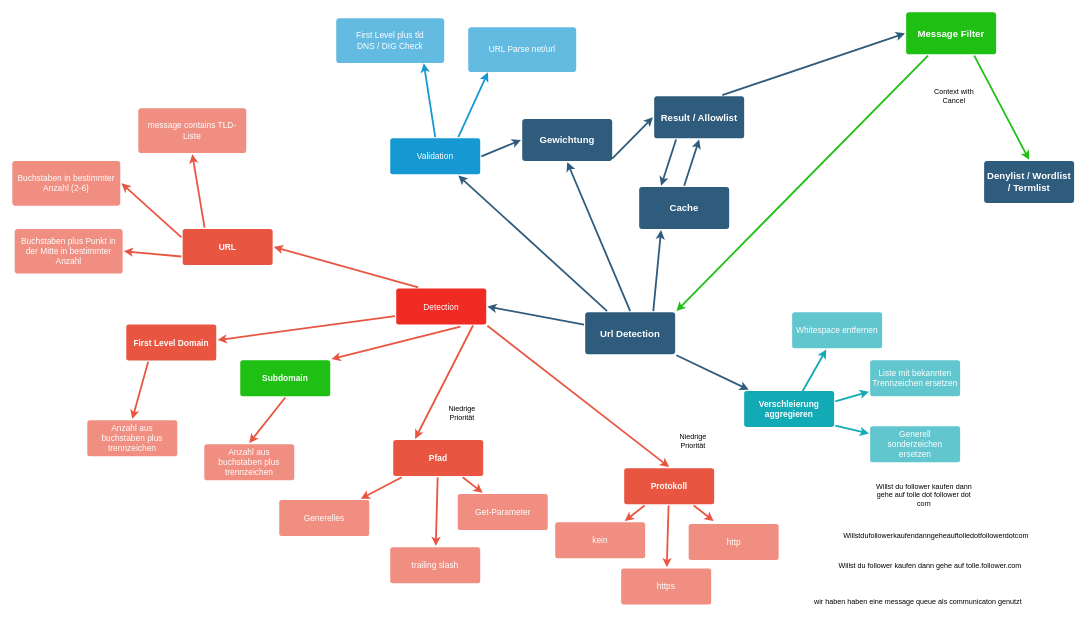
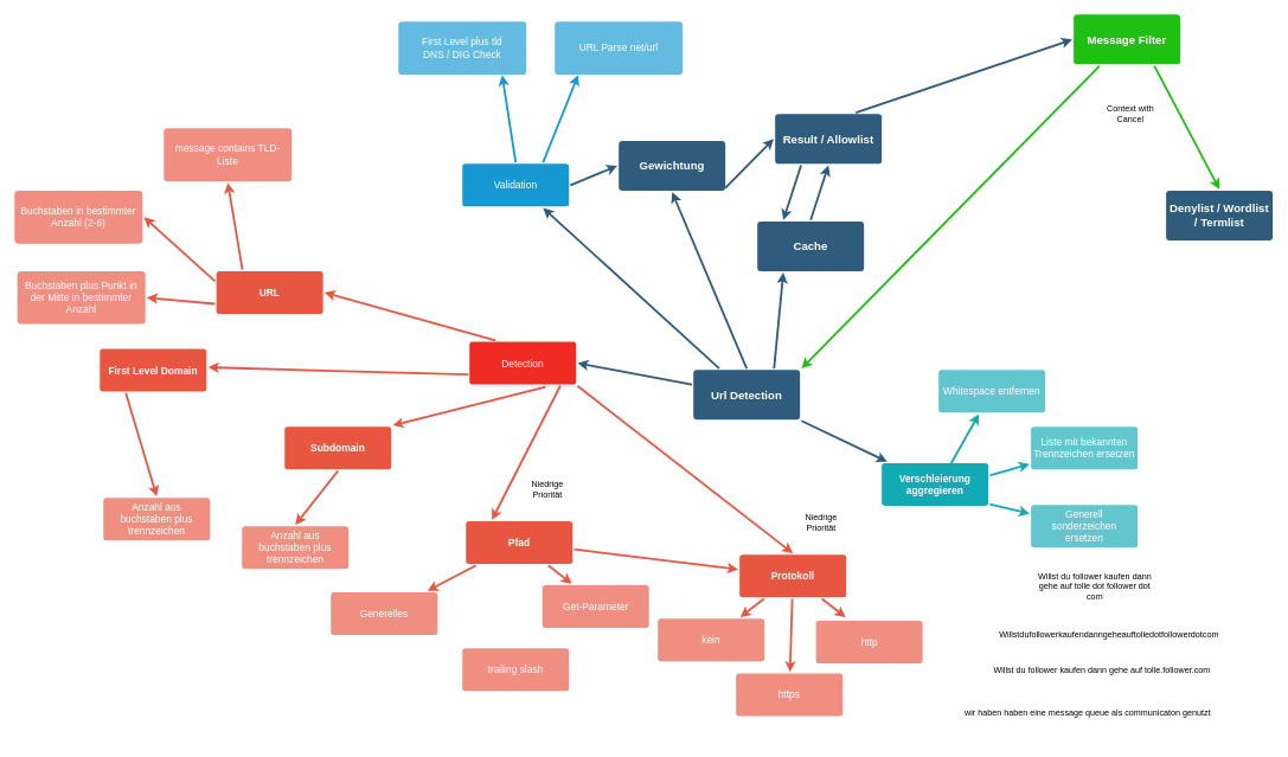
- <mxCell id="64" value="URL Parse net/url" style="rounded=1;whiteSpace=wrap;html=1;shadow=0;labelBackgroundColor=none;strokeColor=none;strokeWidth=3;fillColor=#64BBE2;fontFamily=Helvetica;fontSize=14;fontColor=#FFFFFF;align=center;spacing=5;fontStyle=0;arcSize=7;perimeterSpacing=2;" parent="1" vertex="1"><mxGeometry x="780" y="45" width="180" height="74.5" as="geometry" /></mxCell>
+ <mxCell id="64" value="URL Parse net/url" style="rounded=1;whiteSpace=wrap;html=1;shadow=0;labelBackgroundColor=none;strokeColor=none;strokeWidth=3;fillColor=#64BBE2;fontFamily=Helvetica;fontSize=14;fontColor=#FFFFFF;align=center;spacing=5;fontStyle=0;arcSize=7;perimeterSpacing=2;" parent="1" vertex="1"><mxGeometry x="780" y="30" width="180" height="74.5" as="geometry" /></mxCell>
- <mxCell id="43" value="First Level Domain" style="rounded=1;whiteSpace=wrap;html=1;shadow=0;labelBackgroundColor=none;strokeColor=none;strokeWidth=3;fillColor=#e85642;fontFamily=Helvetica;fontSize=14;fontColor=#FFFFFF;align=center;spacing=5;fontStyle=1;arcSize=7;perimeterSpacing=2;" parent="1" vertex="1"><mxGeometry x="210" y="540.5" width="150" height="60" as="geometry" /></mxCell>
+ <mxCell id="43" value="First Level Domain" style="rounded=1;whiteSpace=wrap;html=1;shadow=0;labelBackgroundColor=none;strokeColor=none;strokeWidth=3;fillColor=#e85642;fontFamily=Helvetica;fontSize=14;fontColor=#FFFFFF;align=center;spacing=5;fontStyle=1;arcSize=7;perimeterSpacing=2;" parent="1" vertex="1"><mxGeometry x="140" y="490.5" width="150" height="60" as="geometry" /></mxCell>
- <mxCell id="27" value="Subdomain" style="rounded=1;whiteSpace=wrap;html=1;shadow=0;labelBackgroundColor=none;strokeColor=none;strokeWidth=3;fillColor=#1fbf13;fontFamily=Helvetica;fontSize=14;fontColor=#FFFFFF;align=center;spacing=5;fontStyle=1;arcSize=7;perimeterSpacing=2;" parent="1" vertex="1"><mxGeometry x="400" y="600" width="150" height="60" as="geometry" /></mxCell>
+ <mxCell id="27" value="Subdomain" style="rounded=1;whiteSpace=wrap;html=1;shadow=0;labelBackgroundColor=none;strokeColor=none;strokeWidth=3;fillColor=#e85642;fontFamily=Helvetica;fontSize=14;fontColor=#FFFFFF;align=center;spacing=5;fontStyle=1;arcSize=7;perimeterSpacing=2;" parent="1" vertex="1"><mxGeometry x="400" y="600" width="150" height="60" as="geometry" /></mxCell>
- <mxCell id="36" value="" style="edgeStyle=none;rounded=0;jumpStyle=none;html=1;shadow=0;labelBackgroundColor=none;startArrow=none;startFill=0;endArrow=classic;endFill=1;jettySize=auto;orthogonalLoop=1;strokeColor=#E85642;strokeWidth=3;fontFamily=Helvetica;fontSize=14;fontColor=#FFFFFF;spacing=5;" parent="1" source="38" target="40" edge="1"><mxGeometry relative="1" as="geometry" /></mxCell>
+ <mxCell id="36" value="" style="edgeStyle=none;rounded=0;jumpStyle=none;html=1;shadow=0;labelBackgroundColor=none;startArrow=none;startFill=0;endArrow=classic;endFill=1;jettySize=auto;orthogonalLoop=1;strokeColor=#E85642;strokeWidth=3;fontFamily=Helvetica;fontSize=14;fontColor=#FFFFFF;spacing=5;" parent="1" source="38" target="11" edge="1"><mxGeometry relative="1" as="geometry" /></mxCell>
